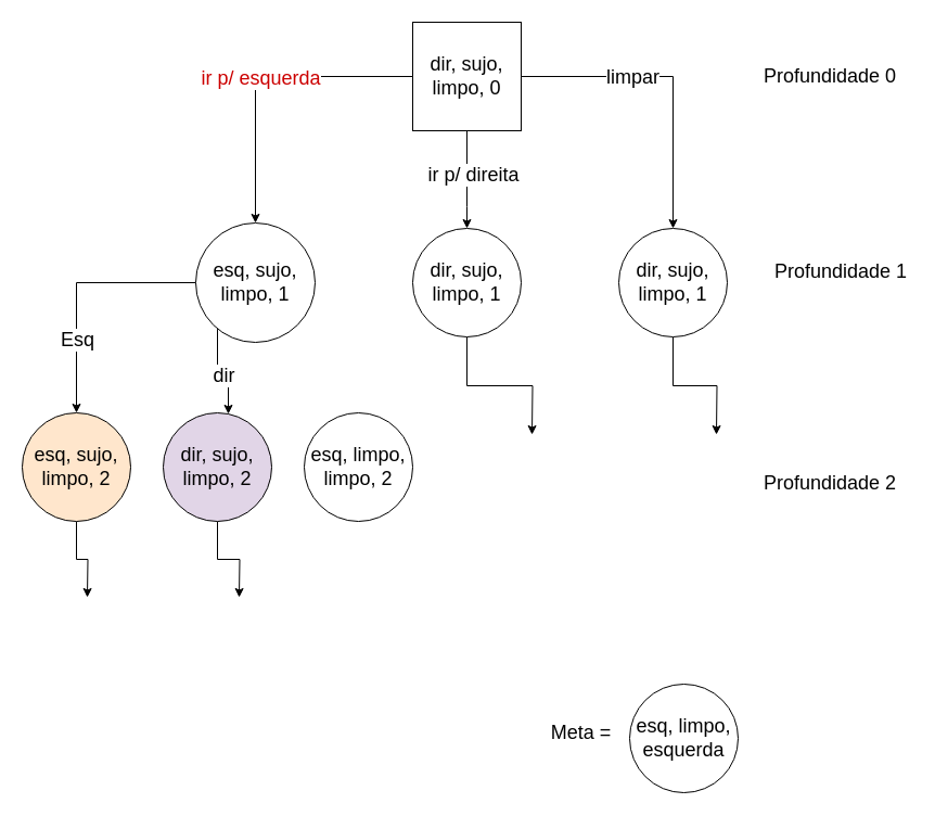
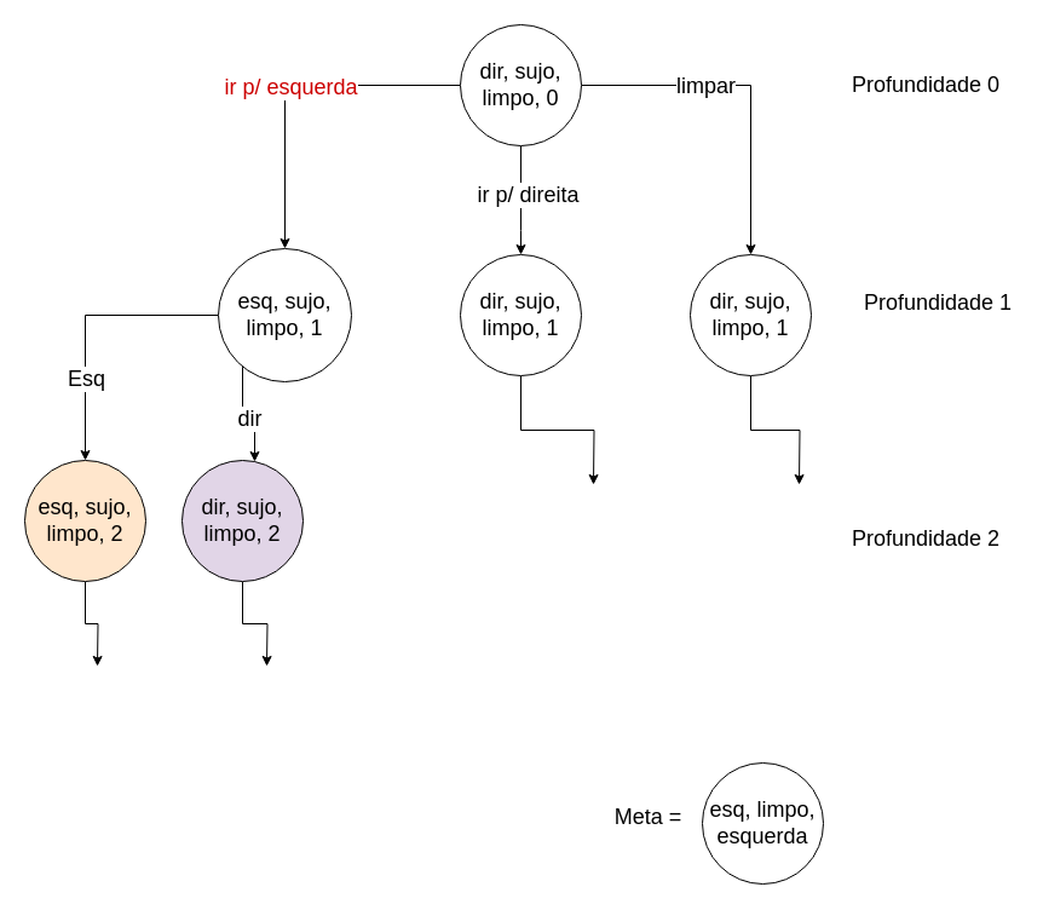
- <mxCell id="8" value="&lt;font style=&quot;font-size: 18px;&quot;&gt;dir, sujo, limpo, 0&lt;/font&gt;" style="whiteSpace=wrap;html=1;aspect=fixed;rounded=0;" vertex="1" parent="1"><mxGeometry x="380" y="20" width="100" height="100" as="geometry" /></mxCell>
+ <mxCell id="8" value="&lt;font style=&quot;font-size: 18px;&quot;&gt;dir, sujo, limpo, 0&lt;/font&gt;" style="ellipse;whiteSpace=wrap;html=1;aspect=fixed;" vertex="1" parent="1"><mxGeometry x="380" y="20" width="100" height="100" as="geometry" /></mxCell>
- <mxCell id="26" value="&lt;font style=&quot;font-size: 18px;&quot;&gt;esq, limpo, limpo, 2&lt;/font&gt;" style="ellipse;whiteSpace=wrap;html=1;aspect=fixed;" vertex="1" parent="1"><mxGeometry x="280" y="380" width="100" height="100" as="geometry" /></mxCell>
